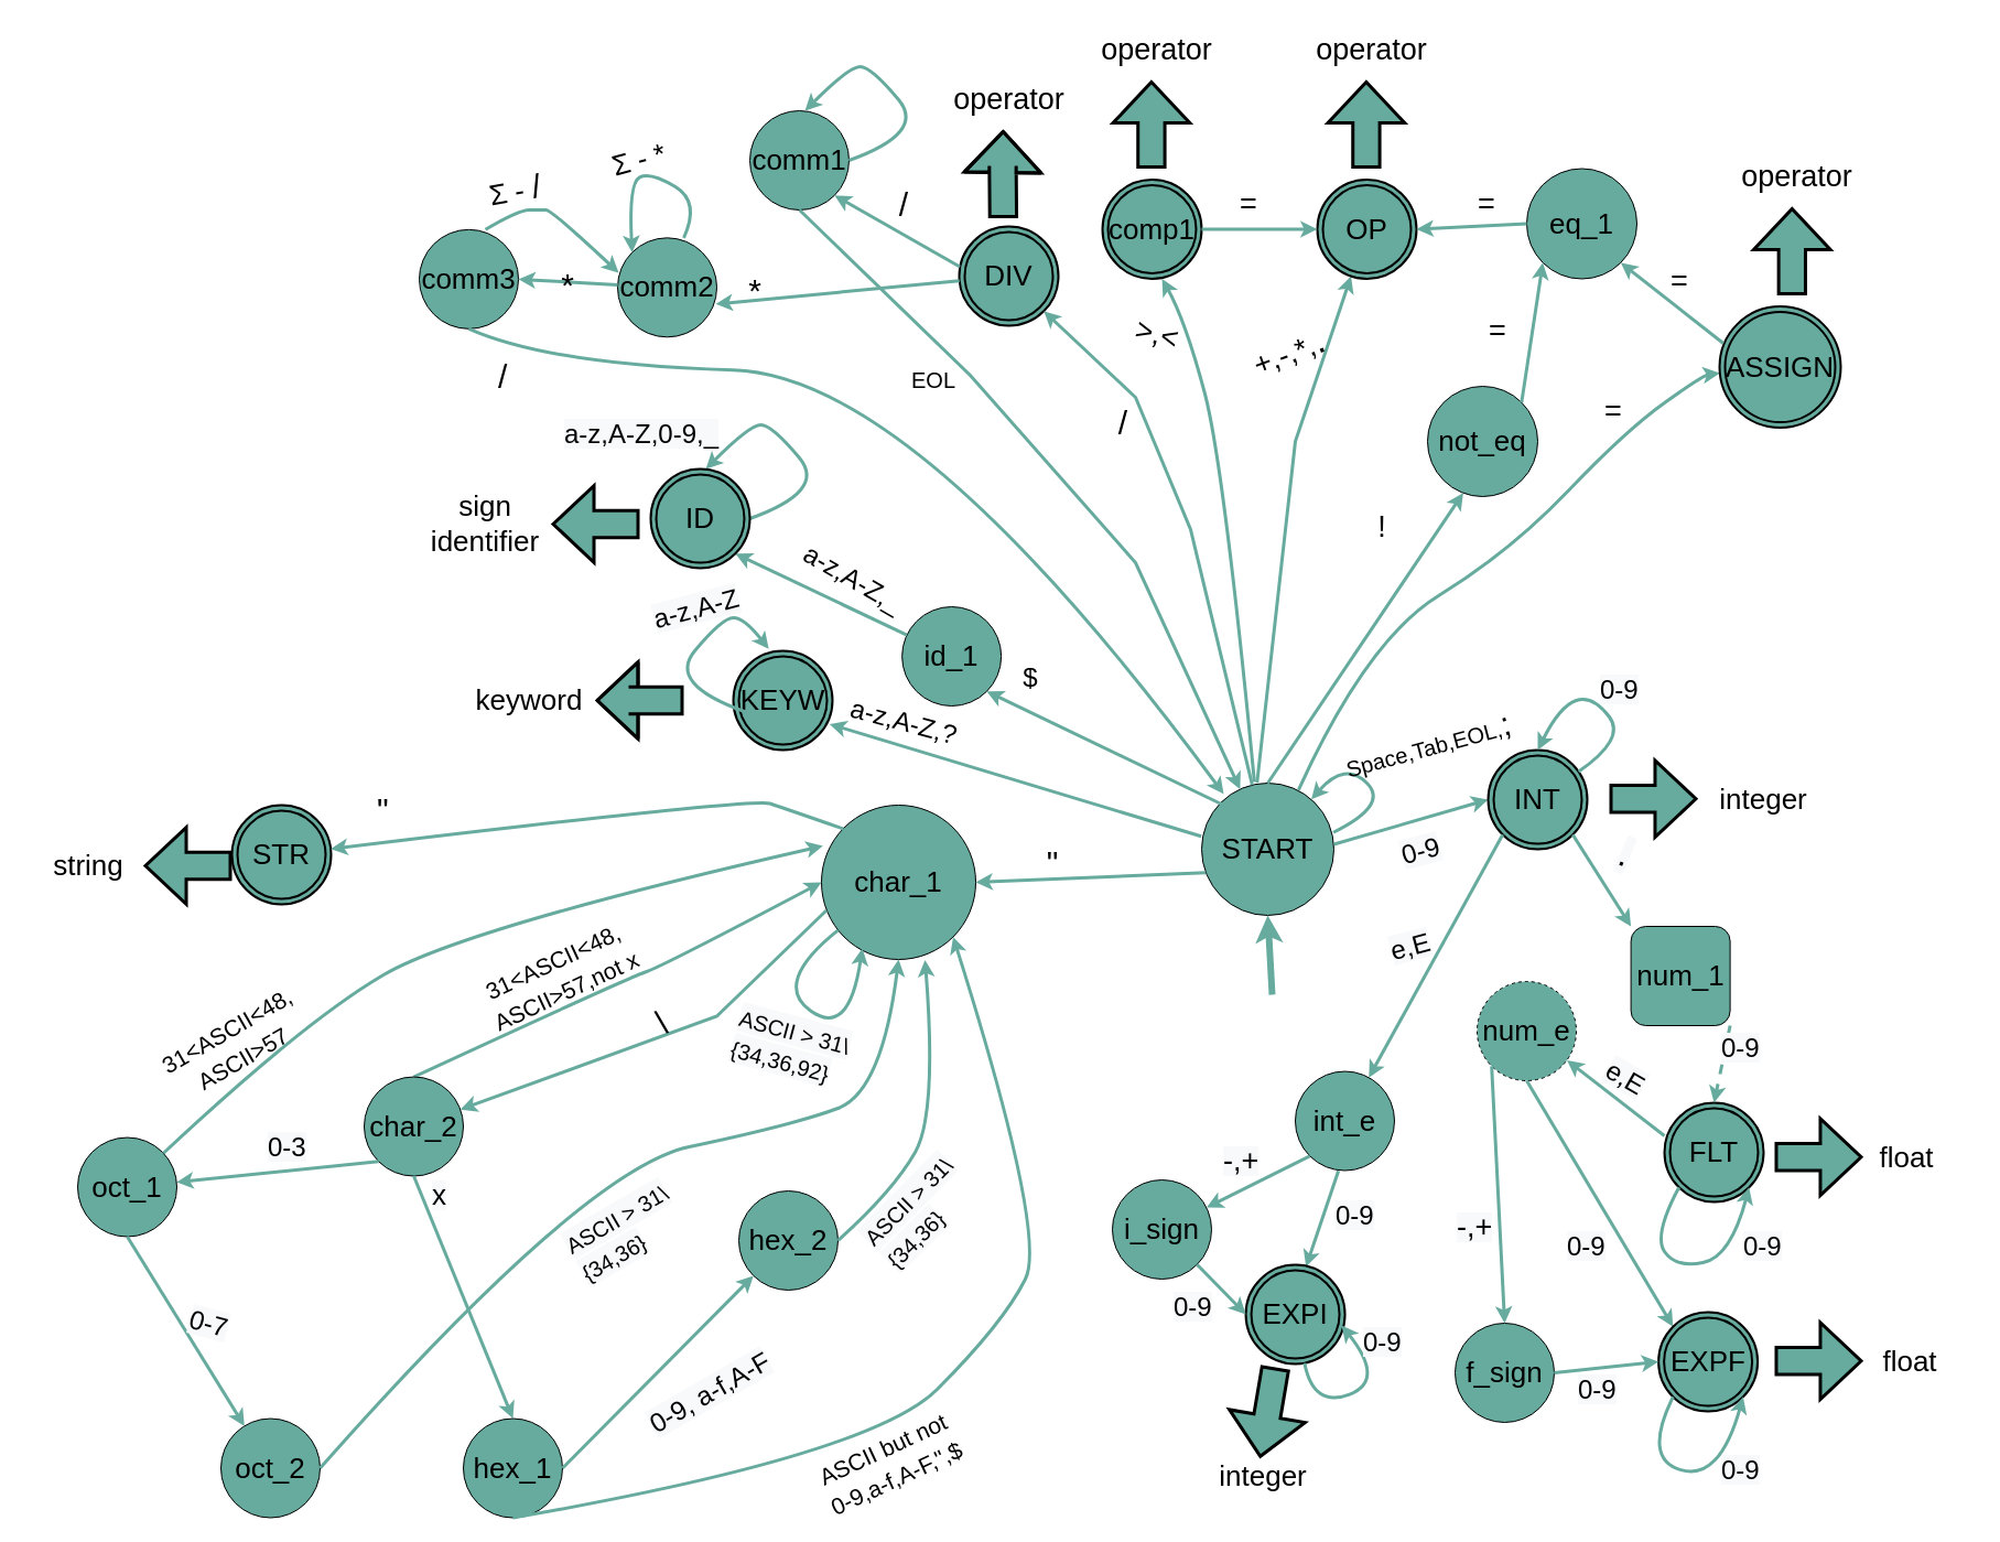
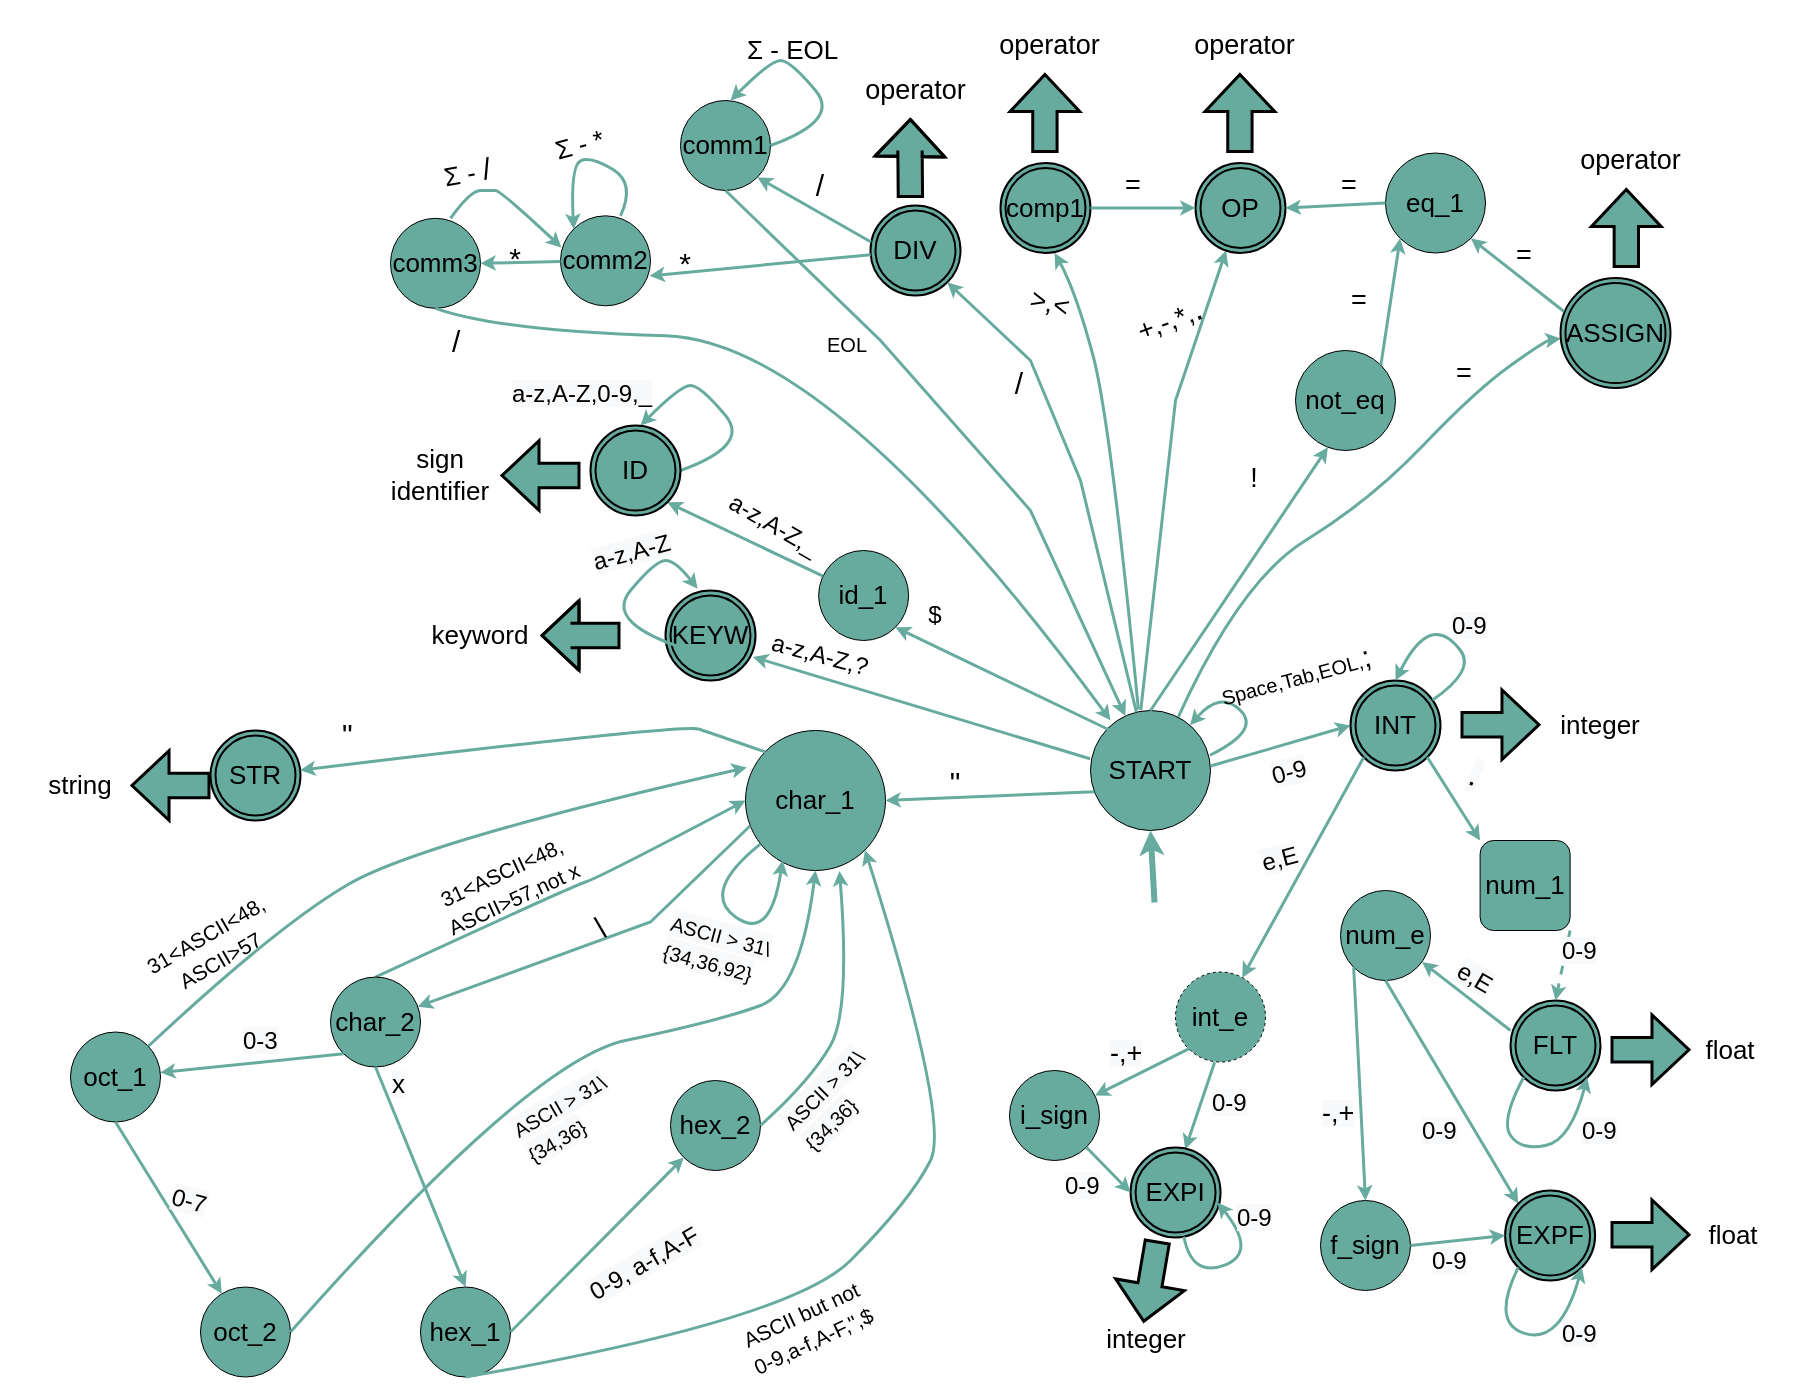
+ <mxCell id="127" value="&lt;font style=&quot;caret-color: rgb(0, 0, 0); color: rgb(0, 0, 0); font-family: Helvetica; font-size: 26px; font-style: normal; font-variant-caps: normal; font-weight: normal; letter-spacing: normal; text-align: left; text-indent: 0px; text-transform: none; word-spacing: 0px; -webkit-text-stroke-width: 0px; text-decoration: none;&quot;&gt;Σ - EOL&lt;/font&gt;" style="text;whiteSpace=wrap;html=1;fontSize=34;" parent="1" vertex="1"><mxGeometry x="745" y="20" width="95" height="40" as="geometry" /></mxCell>
- <mxCell id="135" value="&lt;span style=&quot;font-size: 26px;&quot;&gt;comm3&lt;/span&gt;" style="ellipse;whiteSpace=wrap;html=1;aspect=fixed;strokeColor=default;fillColor=#67AB9F;" parent="1" vertex="1"><mxGeometry x="380" y="207.82" width="90" height="90" as="geometry" /></mxCell>
+ <mxCell id="135" value="&lt;span style=&quot;font-size: 26px;&quot;&gt;comm3&lt;/span&gt;" style="ellipse;whiteSpace=wrap;html=1;aspect=fixed;strokeColor=default;fillColor=#67AB9F;" parent="1" vertex="1"><mxGeometry x="390" y="217.82" width="90" height="90" as="geometry" /></mxCell>
- <mxCell id="40" value="&lt;font style=&quot;font-size: 26px;&quot;&gt;num_e&lt;/font&gt;" style="ellipse;whiteSpace=wrap;html=1;aspect=fixed;strokeColor=default;fillColor=#67AB9F;dashed=1;" parent="1" vertex="1"><mxGeometry x="1340" y="890" width="90" height="90" as="geometry" /></mxCell>
+ <mxCell id="40" value="&lt;font style=&quot;font-size: 26px;&quot;&gt;num_e&lt;/font&gt;" style="ellipse;whiteSpace=wrap;html=1;aspect=fixed;strokeColor=default;fillColor=#67AB9F;" parent="1" vertex="1"><mxGeometry x="1340" y="890" width="90" height="90" as="geometry" /></mxCell>
- <mxCell id="143" value="&lt;font style=&quot;font-size: 26px;&quot;&gt;int_e&lt;/font&gt;" style="ellipse;whiteSpace=wrap;html=1;aspect=fixed;strokeColor=default;fillColor=#67AB9F;" vertex="1" parent="1"><mxGeometry x="1175" y="971.52" width="90" height="90" as="geometry" /></mxCell>
+ <mxCell id="143" value="&lt;font style=&quot;font-size: 26px;&quot;&gt;int_e&lt;/font&gt;" style="ellipse;whiteSpace=wrap;html=1;aspect=fixed;strokeColor=default;fillColor=#67AB9F;dashed=1;" vertex="1" parent="1"><mxGeometry x="1175" y="971.52" width="90" height="90" as="geometry" /></mxCell>
